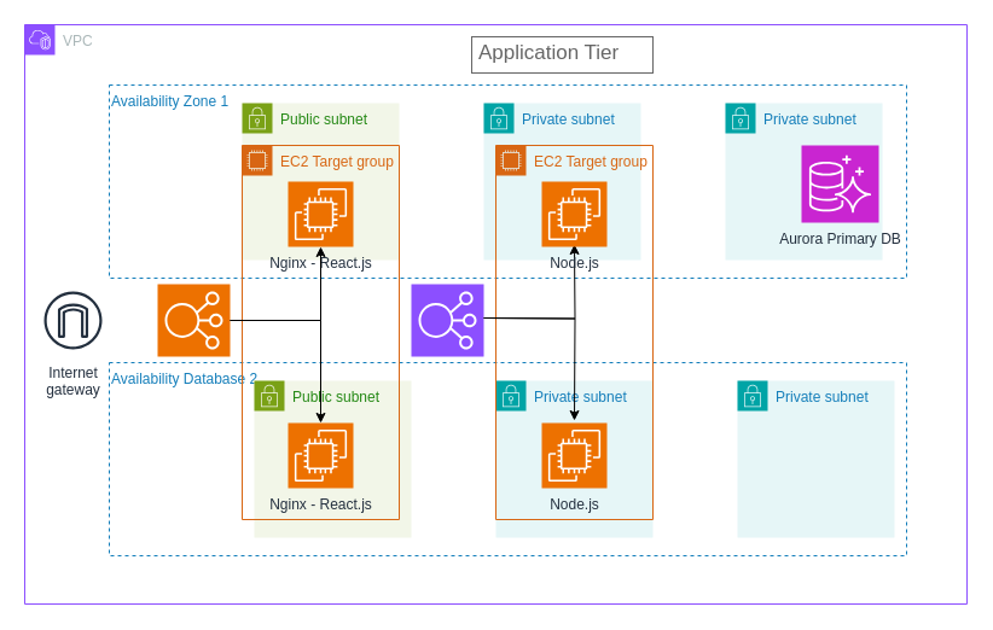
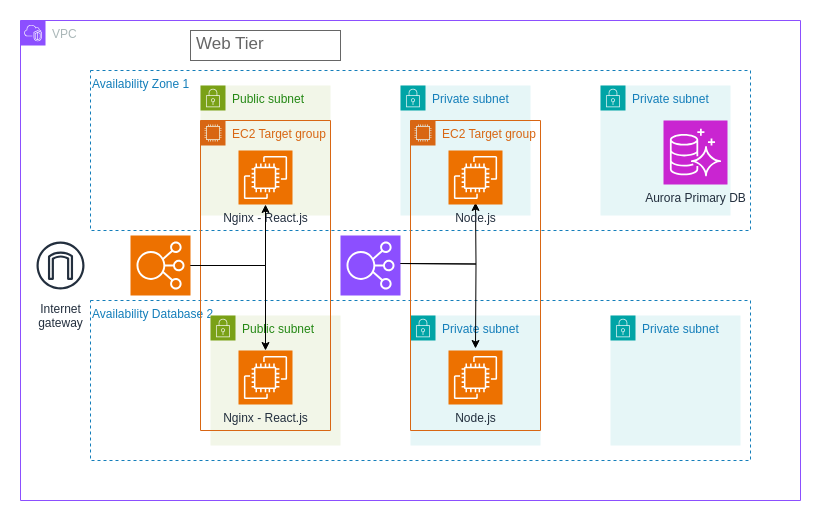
+ <mxCell id="6" value="Web Tier" style="strokeWidth=1;shadow=0;dashed=0;align=center;html=1;shape=mxgraph.mockup.text.textBox;fontColor=#666666;align=left;fontSize=17;spacingLeft=4;spacingTop=-3;whiteSpace=wrap;strokeColor=#666666;mainText=" vertex="1" parent="2"><mxGeometry x="170" y="10" width="150" height="30" as="geometry" /></mxCell>
- <mxCell id="7" value="Application Tier" style="strokeWidth=1;shadow=0;dashed=0;align=center;html=1;shape=mxgraph.mockup.text.textBox;fontColor=#666666;align=left;fontSize=17;spacingLeft=4;spacingTop=-3;whiteSpace=wrap;strokeColor=#666666;mainText=" vertex="1" parent="2"><mxGeometry x="370" y="10" width="150" height="30" as="geometry" /></mxCell>
